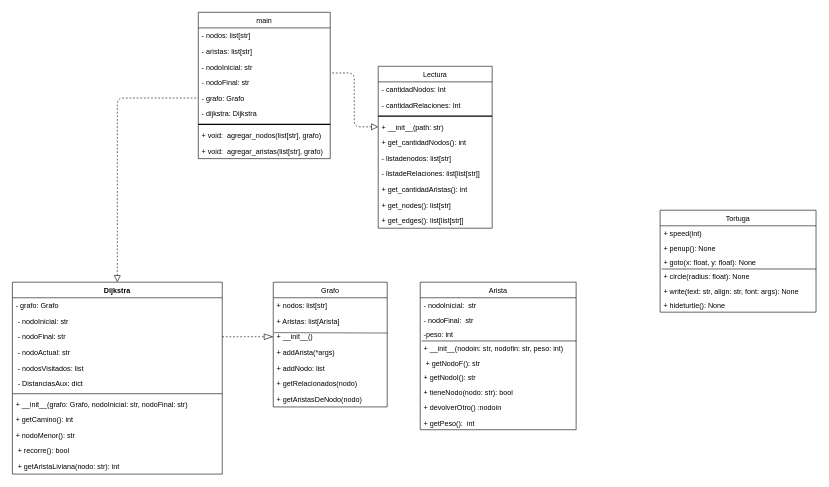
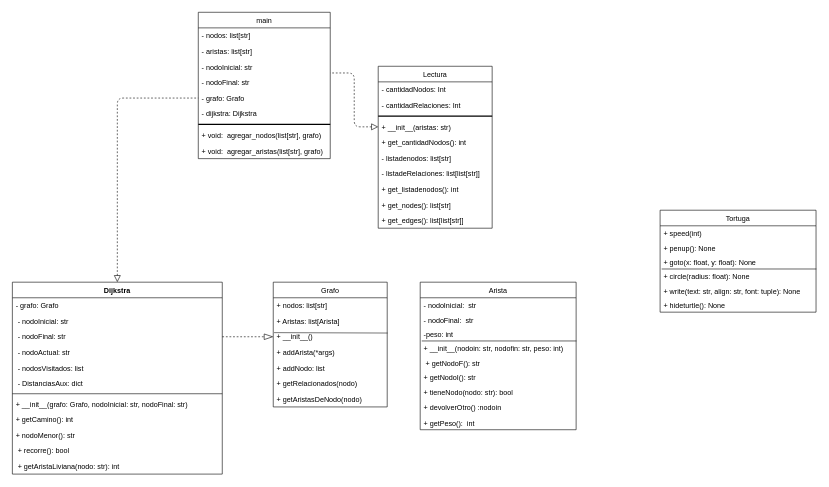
- <mxCell id="26" value="+ __init__(path: str)" style="text;strokeColor=none;fillColor=none;align=left;verticalAlign=top;spacingLeft=4;spacingRight=4;overflow=hidden;rotatable=0;points=[[0,0.5],[1,0.5]];portConstraint=eastwest;" parent="22" vertex="1"><mxGeometry y="88" width="190" height="26" as="geometry" /></mxCell>
+ <mxCell id="26" value="+ __init__(aristas: str)" style="text;strokeColor=none;fillColor=none;align=left;verticalAlign=top;spacingLeft=4;spacingRight=4;overflow=hidden;rotatable=0;points=[[0,0.5],[1,0.5]];portConstraint=eastwest;" parent="22" vertex="1"><mxGeometry y="88" width="190" height="26" as="geometry" /></mxCell>
- <mxCell id="30" value="+ get_cantidadAristas(): int" style="text;strokeColor=none;fillColor=none;align=left;verticalAlign=top;spacingLeft=4;spacingRight=4;overflow=hidden;rotatable=0;points=[[0,0.5],[1,0.5]];portConstraint=eastwest;" parent="22" vertex="1"><mxGeometry y="192" width="190" height="26" as="geometry" /></mxCell>
+ <mxCell id="30" value="+ get_listadenodos(): int" style="text;strokeColor=none;fillColor=none;align=left;verticalAlign=top;spacingLeft=4;spacingRight=4;overflow=hidden;rotatable=0;points=[[0,0.5],[1,0.5]];portConstraint=eastwest;" parent="22" vertex="1"><mxGeometry y="192" width="190" height="26" as="geometry" /></mxCell>
- <mxCell id="65" value="+ write(text: str, align: str, font: args): None  " style="text;strokeColor=none;fillColor=none;align=left;verticalAlign=top;spacingLeft=4;spacingRight=4;overflow=hidden;rotatable=0;points=[[0,0.5],[1,0.5]];portConstraint=eastwest;" parent="59" vertex="1"><mxGeometry y="122" width="260" height="24" as="geometry" /></mxCell>
+ <mxCell id="65" value="+ write(text: str, align: str, font: tuple): None  " style="text;strokeColor=none;fillColor=none;align=left;verticalAlign=top;spacingLeft=4;spacingRight=4;overflow=hidden;rotatable=0;points=[[0,0.5],[1,0.5]];portConstraint=eastwest;" parent="59" vertex="1"><mxGeometry y="122" width="260" height="24" as="geometry" /></mxCell>
